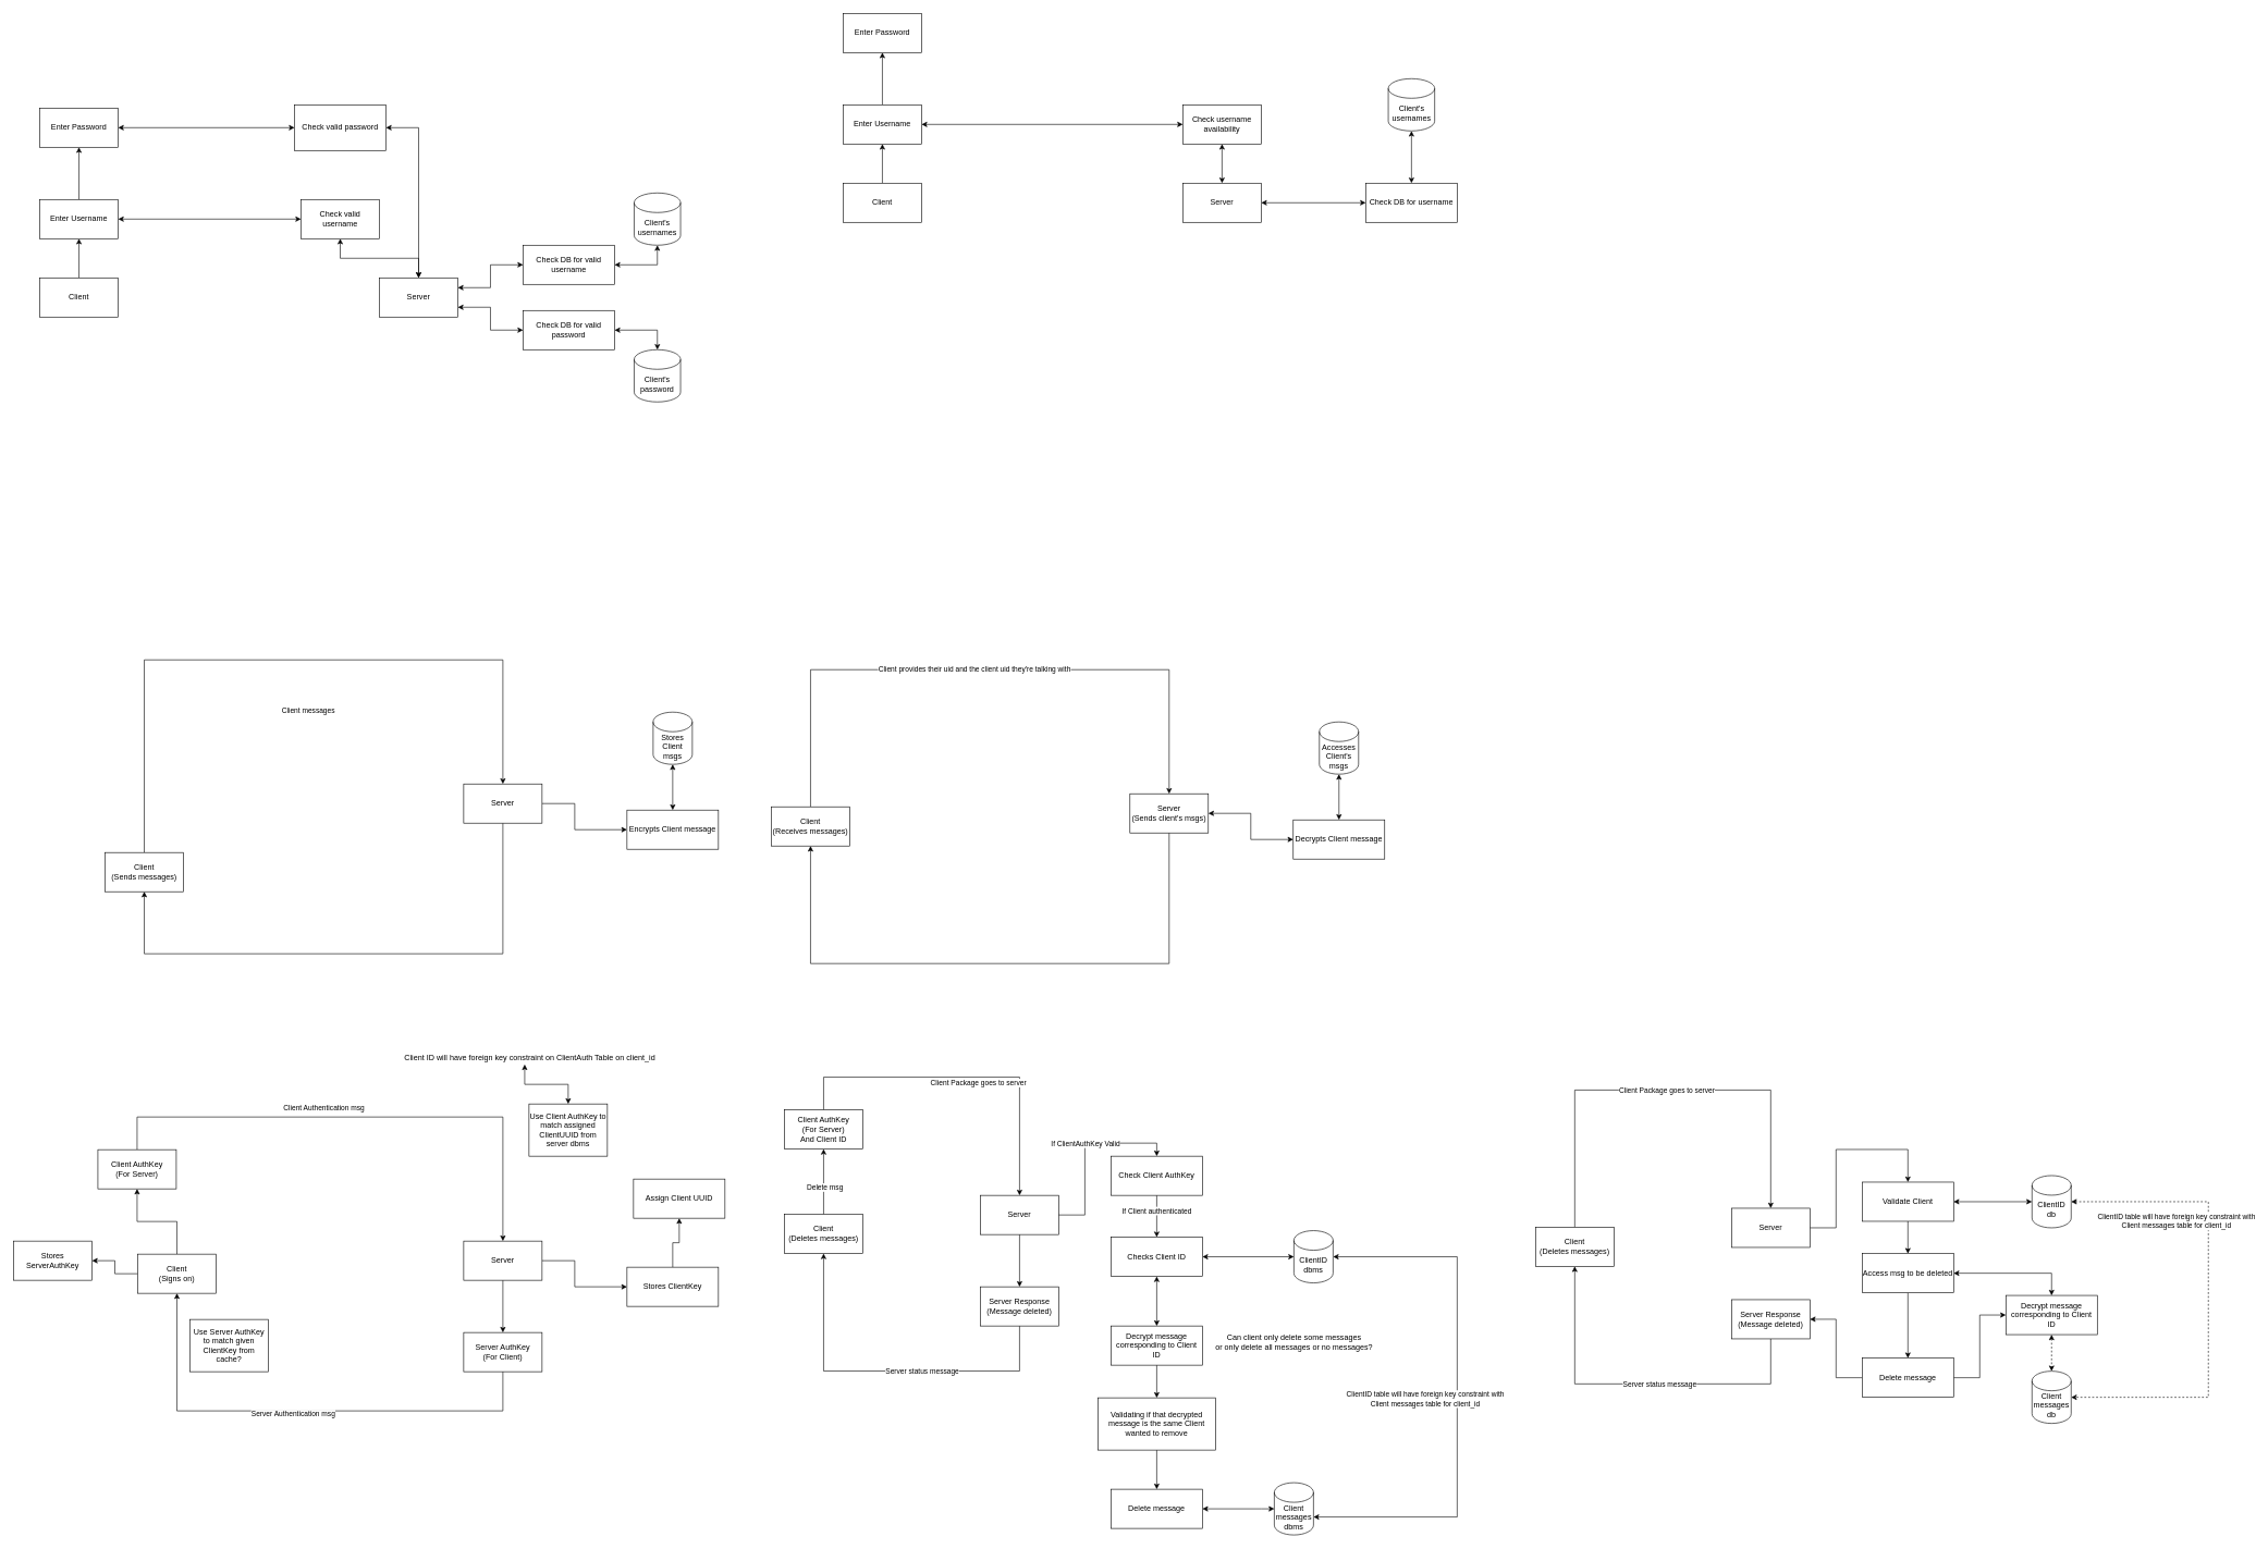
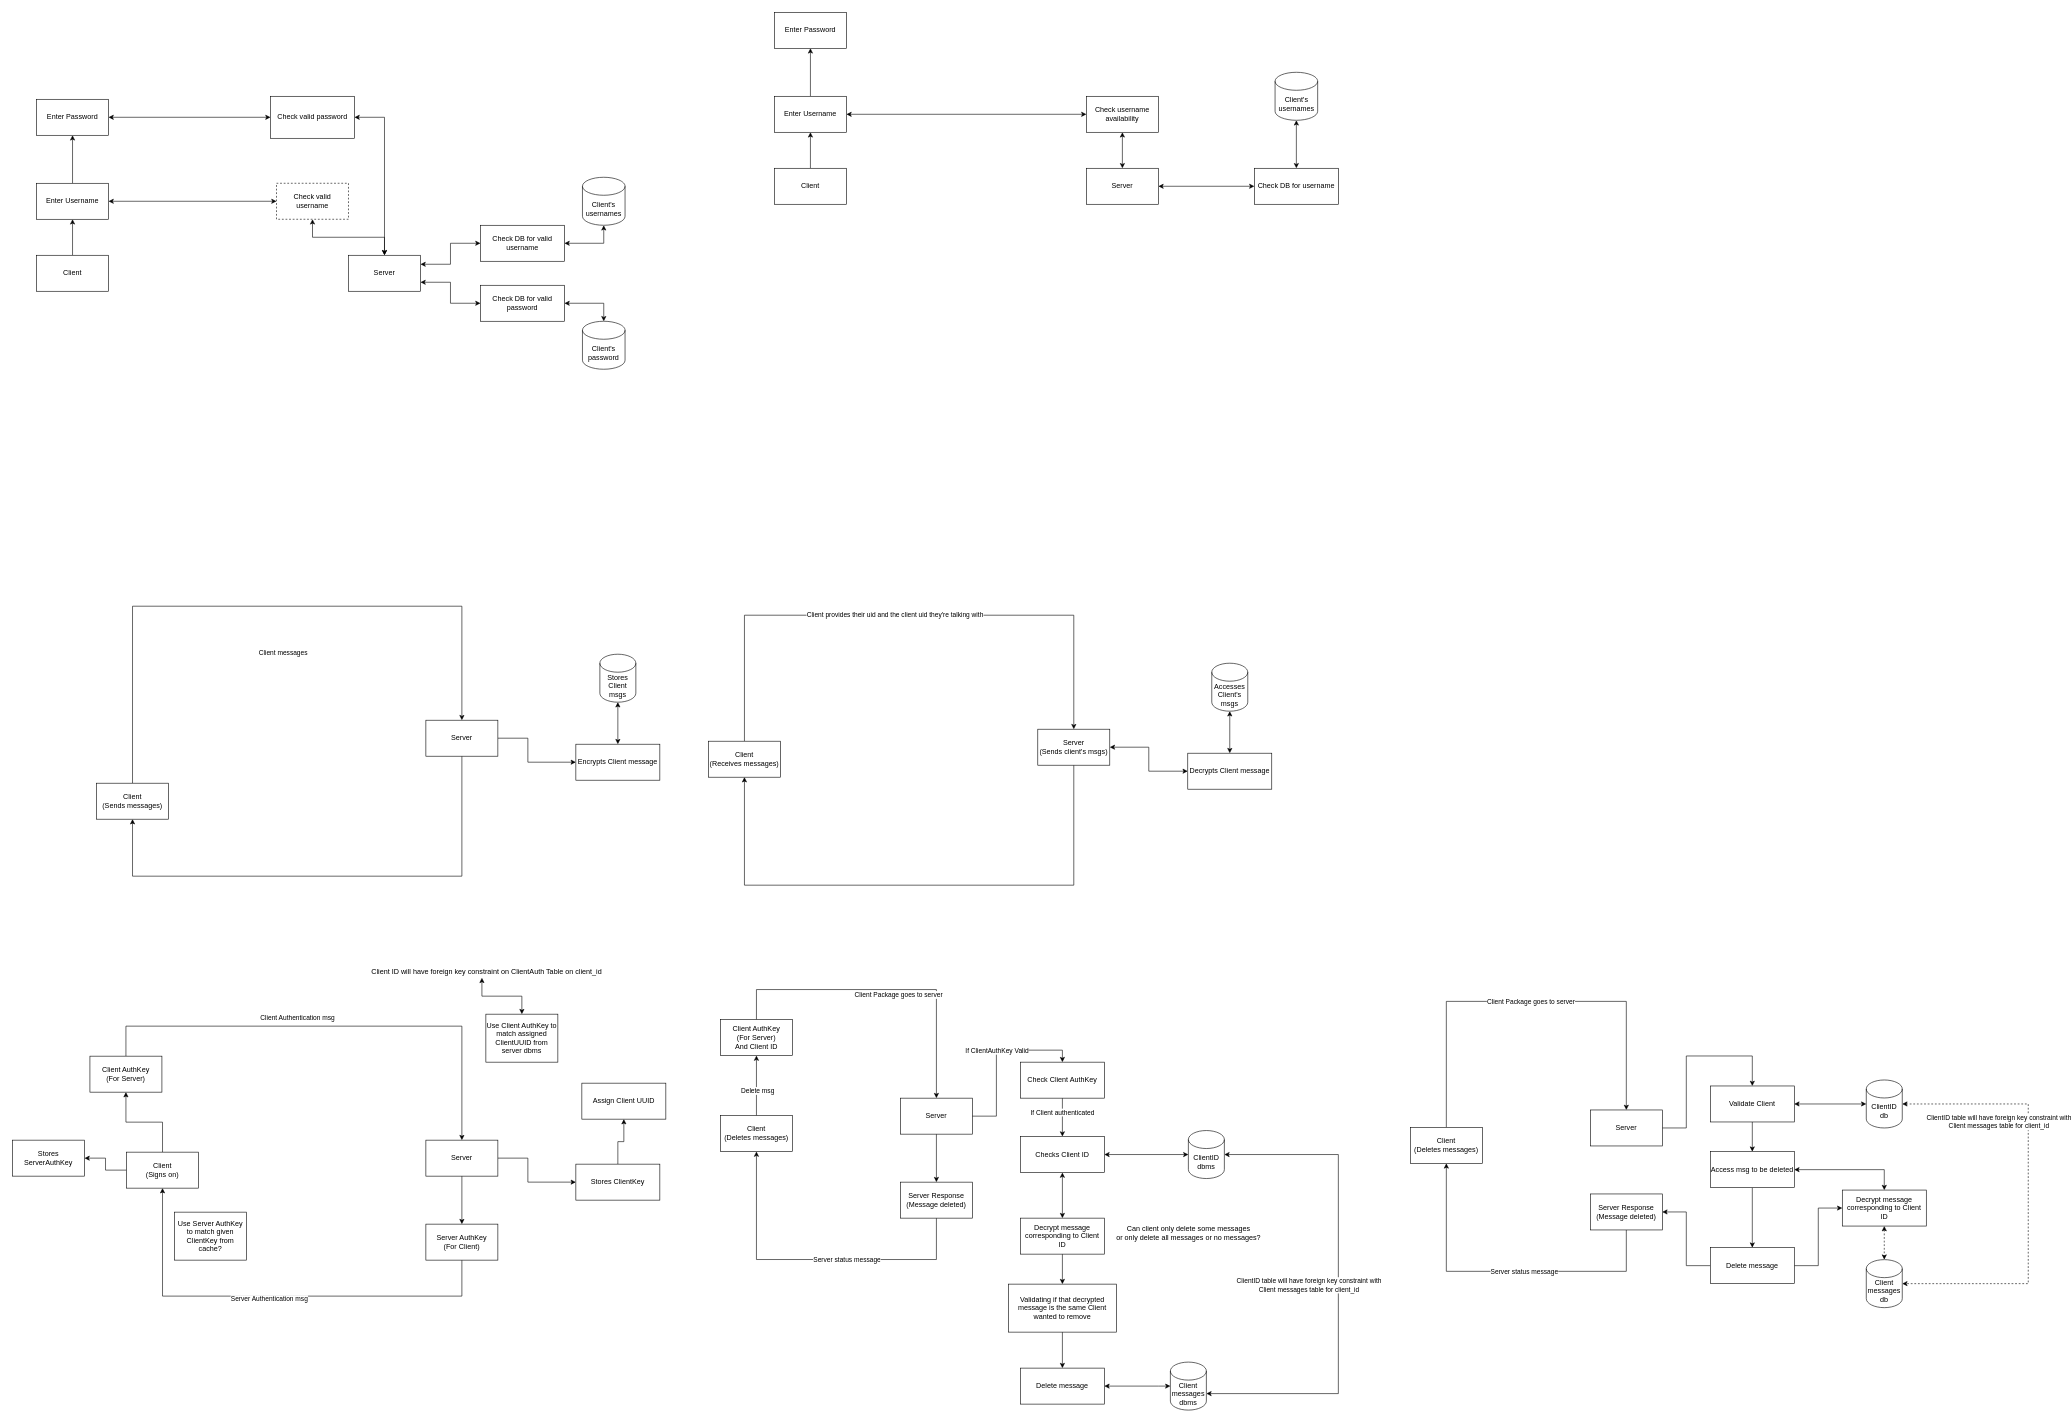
- <mxCell id="95" value="Check valid username" style="rounded=0;whiteSpace=wrap;html=1;" vertex="1" parent="1"><mxGeometry x="460" y="305" width="120" height="60" as="geometry" /></mxCell>
+ <mxCell id="95" value="Check valid username" style="rounded=0;whiteSpace=wrap;html=1;dashed=1;" vertex="1" parent="1"><mxGeometry x="460" y="305" width="120" height="60" as="geometry" /></mxCell>
